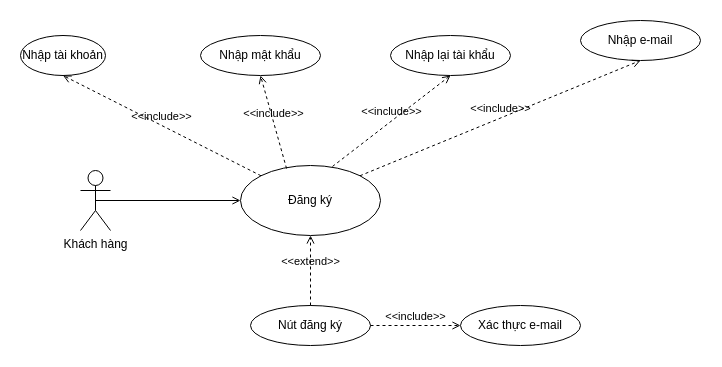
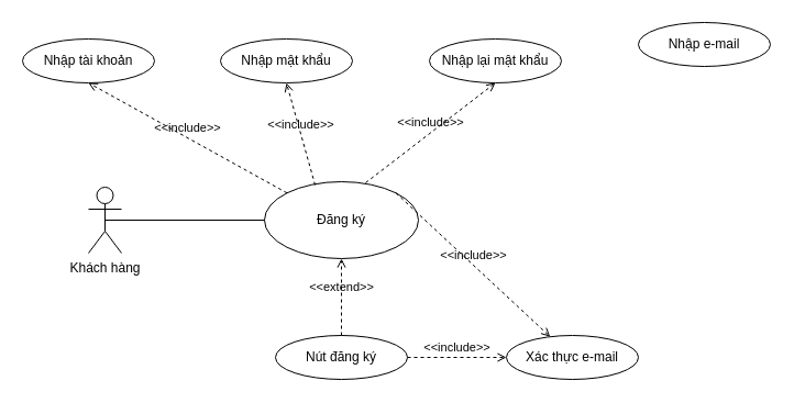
- <mxCell id="6" value="Nhập tài khoản" style="ellipse;whiteSpace=wrap;html=1;" vertex="1" parent="1"><mxGeometry x="20" y="35" width="85" height="40" as="geometry" /></mxCell>
+ <mxCell id="6" value="Nhập tài khoản" style="ellipse;whiteSpace=wrap;html=1;" vertex="1" parent="1"><mxGeometry x="20" y="35" width="120" height="40" as="geometry" /></mxCell>
- <mxCell id="8" value="Nhập lại tài khẩu" style="ellipse;whiteSpace=wrap;html=1;" vertex="1" parent="1"><mxGeometry x="390" y="35" width="120" height="40" as="geometry" /></mxCell>
+ <mxCell id="8" value="Nhập lại mật khẩu" style="ellipse;whiteSpace=wrap;html=1;" vertex="1" parent="1"><mxGeometry x="390" y="35" width="120" height="40" as="geometry" /></mxCell>
- <mxCell id="12" value="&amp;lt;&amp;lt;include&amp;gt;&amp;gt;" style="html=1;verticalAlign=bottom;labelBackgroundColor=none;endArrow=open;endFill=0;dashed=1;rounded=0;exitX=1;exitY=0;exitDx=0;exitDy=0;entryX=0.5;entryY=1;entryDx=0;entryDy=0;" edge="1" parent="1" source="4" target="9"><mxGeometry width="160" relative="1" as="geometry"><mxPoint x="270" y="245" as="sourcePoint" /><mxPoint x="450" y="165" as="targetPoint" /></mxGeometry></mxCell>
+ <mxCell id="12" value="&amp;lt;&amp;lt;include&amp;gt;&amp;gt;" style="html=1;verticalAlign=bottom;labelBackgroundColor=none;endArrow=open;endFill=0;dashed=1;rounded=0;exitX=1;exitY=0;exitDx=0;exitDy=0;" edge="1" parent="1" source="4" target="16"><mxGeometry width="160" relative="1" as="geometry"><mxPoint x="270" y="245" as="sourcePoint" /><mxPoint x="450" y="165" as="targetPoint" /></mxGeometry></mxCell>
- <mxCell id="10" value="" style="endArrow=open;html=1;rounded=0;exitX=0.5;exitY=0.5;exitDx=0;exitDy=0;exitPerimeter=0;entryX=0;entryY=0.5;entryDx=0;entryDy=0;" edge="1" parent="1" source="2" target="4"><mxGeometry width="50" height="50" relative="1" as="geometry"><mxPoint x="380" y="255" as="sourcePoint" /><mxPoint x="190" y="205" as="targetPoint" /></mxGeometry></mxCell>
+ <mxCell id="10" value="" style="endArrow=none;html=1;rounded=0;exitX=0.5;exitY=0.5;exitDx=0;exitDy=0;exitPerimeter=0;entryX=0;entryY=0.5;entryDx=0;entryDy=0;" edge="1" parent="1" source="2" target="4"><mxGeometry width="50" height="50" relative="1" as="geometry"><mxPoint x="380" y="255" as="sourcePoint" /><mxPoint x="190" y="205" as="targetPoint" /></mxGeometry></mxCell>
